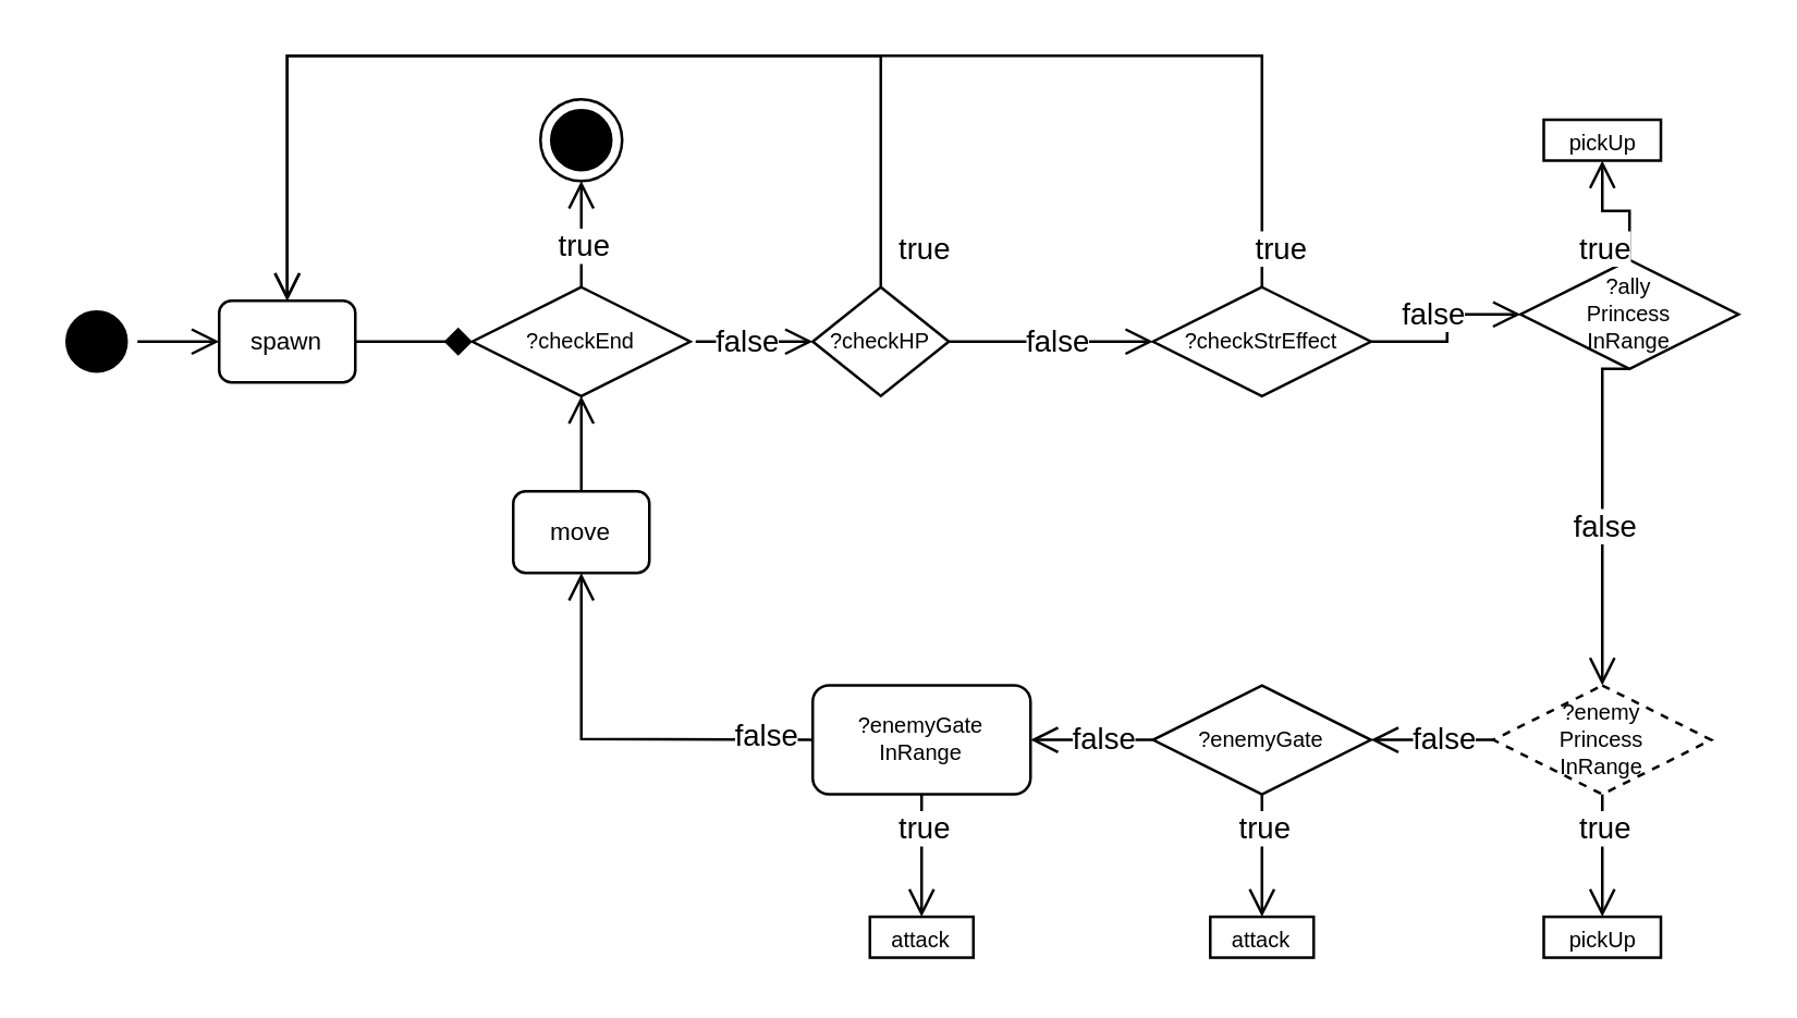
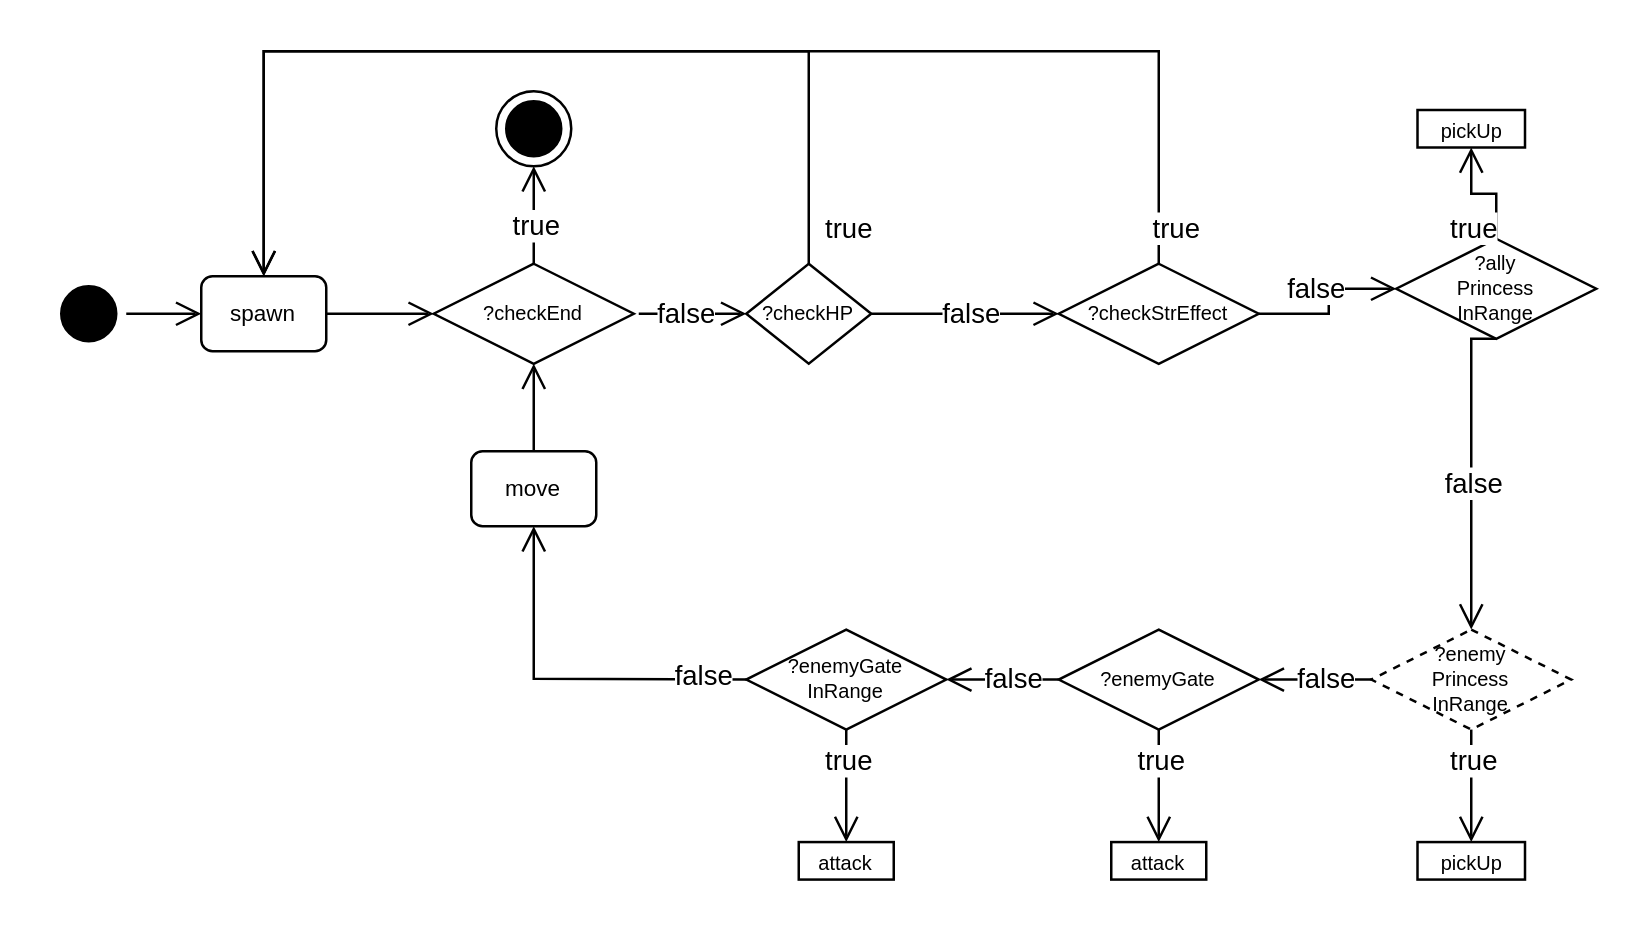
- <mxCell id="10" value="" style="edgeStyle=elbowEdgeStyle;elbow=horizontal;align=left;verticalAlign=bottom;endArrow=diamond;endSize=8;exitX=1;exitY=0.5;endFill=1;rounded=0;exitDx=0;exitDy=0;entryX=0;entryY=0.5;entryDx=0;entryDy=0;" parent="1" source="8" target="7" edge="1"><mxGeometry x="-1" relative="1" as="geometry"><mxPoint x="180" y="124.62" as="targetPoint" /><Array as="points" /><mxPoint x="140" y="124.62" as="sourcePoint" /></mxGeometry></mxCell>
+ <mxCell id="10" value="" style="edgeStyle=elbowEdgeStyle;elbow=horizontal;align=left;verticalAlign=bottom;endArrow=open;endSize=8;exitX=1;exitY=0.5;endFill=1;rounded=0;exitDx=0;exitDy=0;entryX=0;entryY=0.5;entryDx=0;entryDy=0;" parent="1" source="8" target="7" edge="1"><mxGeometry x="-1" relative="1" as="geometry"><mxPoint x="180" y="124.62" as="targetPoint" /><Array as="points" /><mxPoint x="140" y="124.62" as="sourcePoint" /></mxGeometry></mxCell>
- <mxCell id="41" value="?enemyGate&#10;InRange" style="fontSize=8;rounded=1;" parent="1" vertex="1"><mxGeometry x="298" y="251.33" width="80" height="40" as="geometry" /></mxCell>
+ <mxCell id="41" value="?enemyGate&#10;InRange" style="rhombus;fontSize=8;" parent="1" vertex="1"><mxGeometry x="298" y="251.33" width="80" height="40" as="geometry" /></mxCell>
